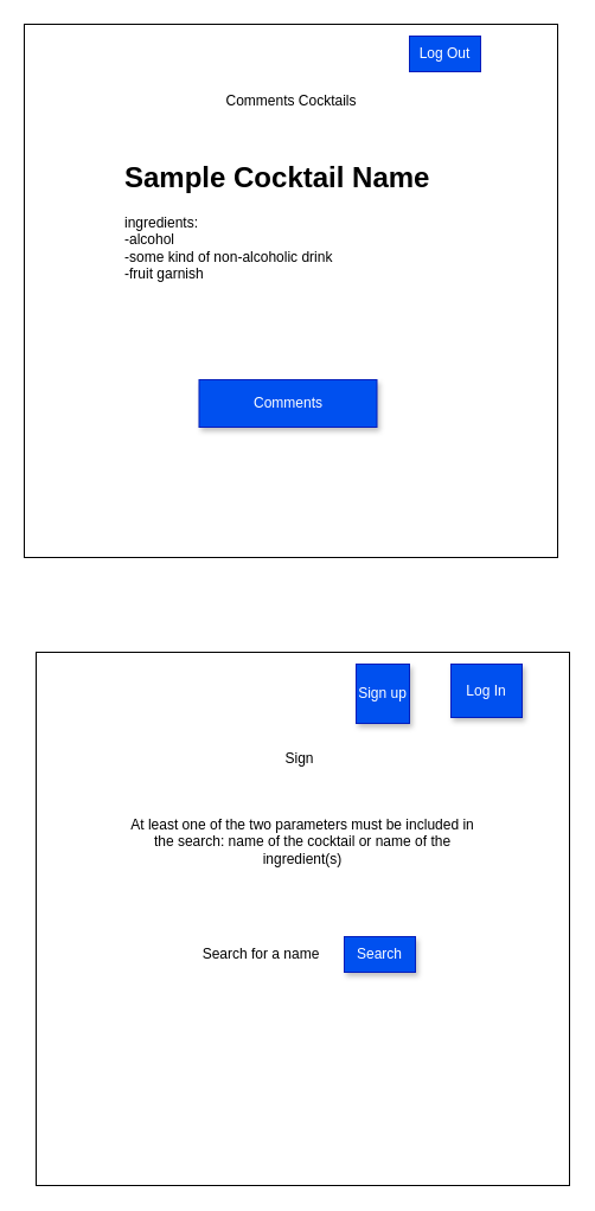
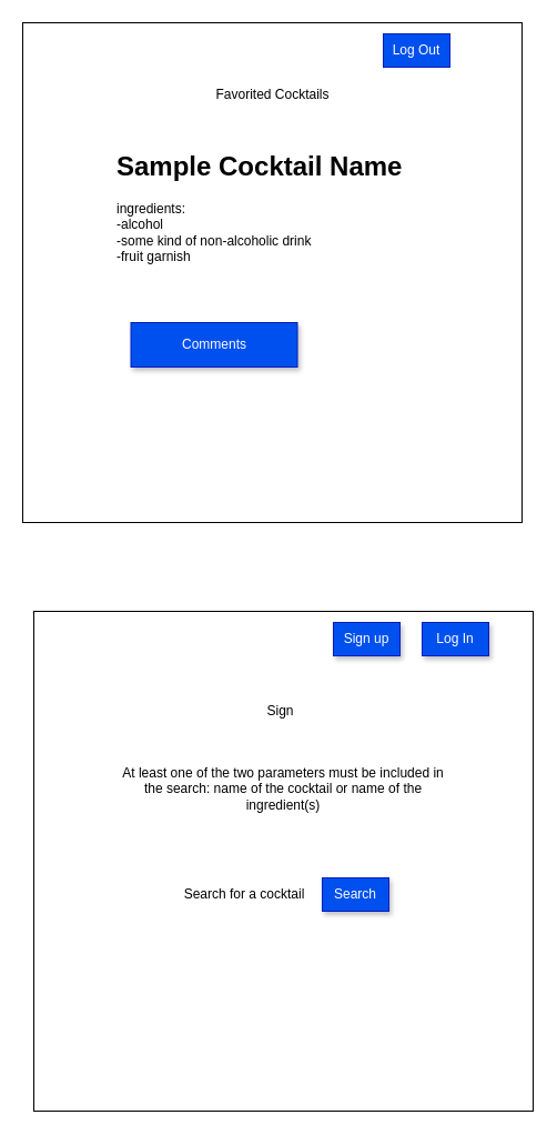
- <mxCell id="3" value="Comments Cocktails" style="text;html=1;strokeColor=none;fillColor=none;align=center;verticalAlign=middle;whiteSpace=wrap;rounded=0;" vertex="1" parent="1"><mxGeometry x="172.5" y="70" width="145" height="30" as="geometry" /></mxCell>
+ <mxCell id="3" value="Favorited Cocktails" style="text;html=1;strokeColor=none;fillColor=none;align=center;verticalAlign=middle;whiteSpace=wrap;rounded=0;" vertex="1" parent="1"><mxGeometry x="172.5" y="70" width="145" height="30" as="geometry" /></mxCell>
- <mxCell id="6" value="Comments" style="text;html=1;strokeColor=#001DBC;fillColor=#0050ef;align=center;verticalAlign=middle;whiteSpace=wrap;rounded=0;shadow=1;fontColor=#ffffff;" vertex="1" parent="1"><mxGeometry x="167.5" y="320" width="150" height="40" as="geometry" /></mxCell>
+ <mxCell id="6" value="Comments" style="text;html=1;strokeColor=#001DBC;fillColor=#0050ef;align=center;verticalAlign=middle;whiteSpace=wrap;rounded=0;shadow=1;fontColor=#ffffff;" vertex="1" parent="1"><mxGeometry x="117.5" y="290" width="150" height="40" as="geometry" /></mxCell>
- <mxCell id="8" value="Log In" style="text;html=1;strokeColor=#001DBC;fillColor=#0050ef;align=center;verticalAlign=middle;whiteSpace=wrap;rounded=0;shadow=1;fontColor=#ffffff;" vertex="1" parent="1"><mxGeometry x="380" y="560" width="60" height="45" as="geometry" /></mxCell>
+ <mxCell id="8" value="Log In" style="text;html=1;strokeColor=#001DBC;fillColor=#0050ef;align=center;verticalAlign=middle;whiteSpace=wrap;rounded=0;shadow=1;fontColor=#ffffff;" vertex="1" parent="1"><mxGeometry x="380" y="560" width="60" height="30" as="geometry" /></mxCell>
- <mxCell id="9" value="Sign up" style="text;html=1;strokeColor=#001DBC;fillColor=#0050ef;align=center;verticalAlign=middle;whiteSpace=wrap;rounded=0;shadow=1;fontColor=#ffffff;" vertex="1" parent="1"><mxGeometry x="300" y="560" width="45" height="50" as="geometry" /></mxCell>
+ <mxCell id="9" value="Sign up" style="text;html=1;strokeColor=#001DBC;fillColor=#0050ef;align=center;verticalAlign=middle;whiteSpace=wrap;rounded=0;shadow=1;fontColor=#ffffff;" vertex="1" parent="1"><mxGeometry x="300" y="560" width="60" height="30" as="geometry" /></mxCell>
- <mxCell id="10" value="Search for a name" style="text;html=1;align=center;verticalAlign=middle;whiteSpace=wrap;rounded=0;shadow=1;" vertex="1" parent="1"><mxGeometry x="140" y="790" width="160" height="30" as="geometry" /></mxCell>
+ <mxCell id="10" value="Search for a cocktail" style="text;html=1;align=center;verticalAlign=middle;whiteSpace=wrap;rounded=0;shadow=1;" vertex="1" parent="1"><mxGeometry x="140" y="790" width="160" height="30" as="geometry" /></mxCell>
